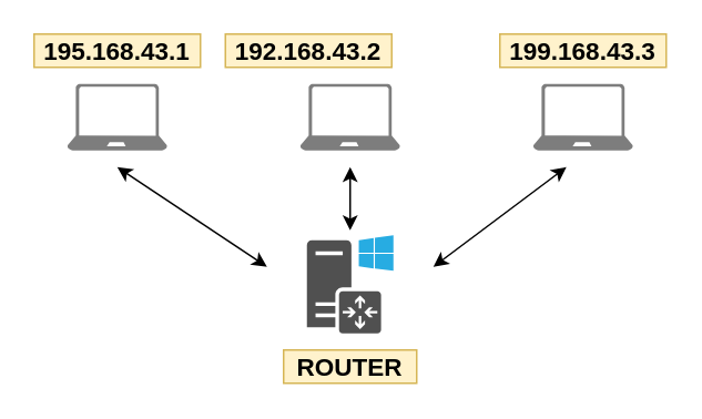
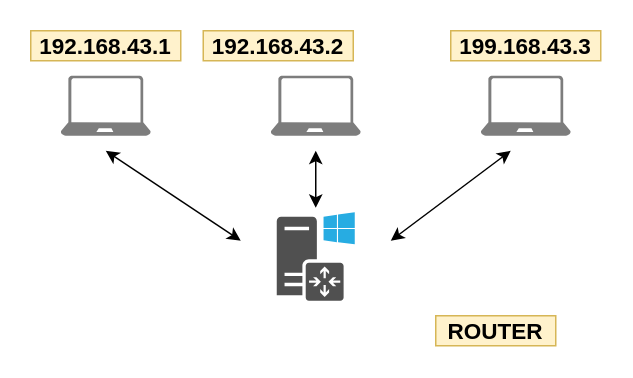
- <mxCell id="5" value="195.168.43.1" style="text;html=1;strokeColor=#d6b656;fillColor=#fff2cc;align=center;verticalAlign=middle;whiteSpace=wrap;rounded=0;fontSize=15;fontStyle=1" vertex="1" parent="1"><mxGeometry x="20" y="20" width="100" height="20" as="geometry" /></mxCell>
+ <mxCell id="5" value="192.168.43.1" style="text;html=1;strokeColor=#d6b656;fillColor=#fff2cc;align=center;verticalAlign=middle;whiteSpace=wrap;rounded=0;fontSize=15;fontStyle=1" vertex="1" parent="1"><mxGeometry x="20" y="20" width="100" height="20" as="geometry" /></mxCell>
- <mxCell id="8" value="ROUTER" style="text;html=1;strokeColor=#d6b656;fillColor=#fff2cc;align=center;verticalAlign=middle;whiteSpace=wrap;rounded=0;fontSize=15;fontStyle=1" vertex="1" parent="1"><mxGeometry x="170" y="210" width="80" height="20" as="geometry" /></mxCell>
+ <mxCell id="8" value="ROUTER" style="text;html=1;strokeColor=#d6b656;fillColor=#fff2cc;align=center;verticalAlign=middle;whiteSpace=wrap;rounded=0;fontSize=15;fontStyle=1" vertex="1" parent="1"><mxGeometry x="290" y="210" width="80" height="20" as="geometry" /></mxCell>
